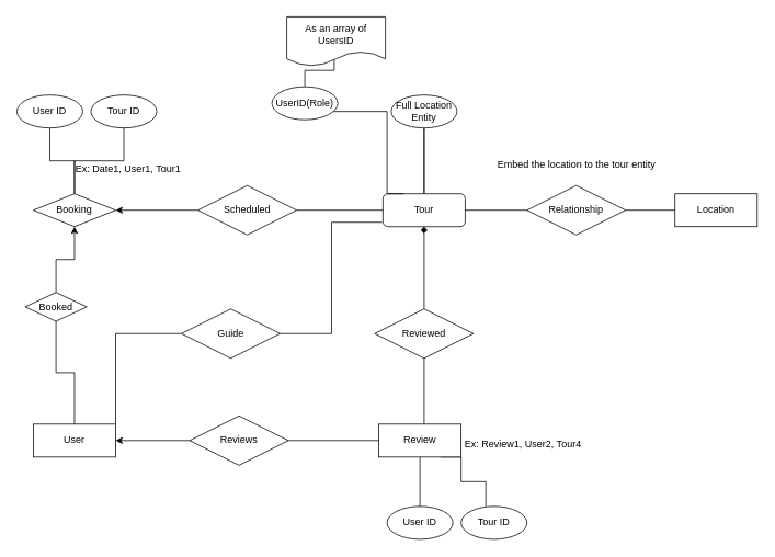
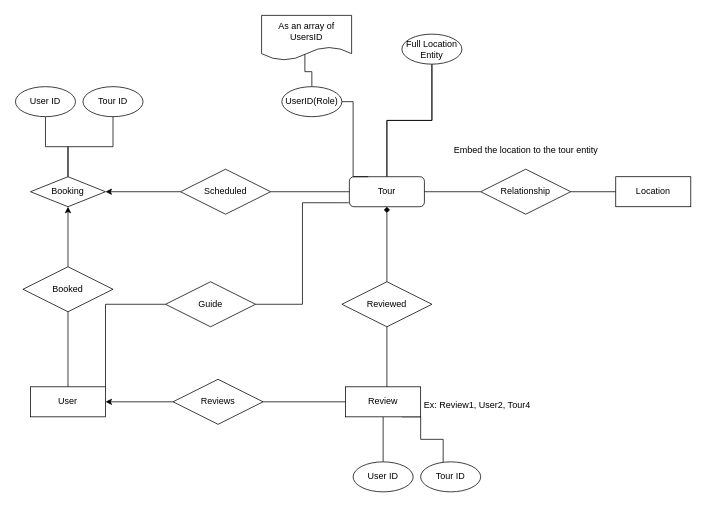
- <mxCell id="40" value="UserID(Role)" style="ellipse;whiteSpace=wrap;html=1;" vertex="1" parent="1"><mxGeometry x="330" y="105" width="80" height="40" as="geometry" /></mxCell>
+ <mxCell id="40" value="UserID(Role)" style="ellipse;whiteSpace=wrap;html=1;" vertex="1" parent="1"><mxGeometry x="375" y="115" width="80" height="40" as="geometry" /></mxCell>
- <mxCell id="33" value="Full Location Entity" style="ellipse;whiteSpace=wrap;html=1;" vertex="1" parent="1"><mxGeometry x="475" y="115" width="80" height="40" as="geometry" /></mxCell>
+ <mxCell id="33" value="Full Location Entity" style="ellipse;whiteSpace=wrap;html=1;" vertex="1" parent="1"><mxGeometry x="535" y="45" width="80" height="40" as="geometry" /></mxCell>
- <mxCell id="29" value="Ex: Date1, User1, Tour1" style="text;html=1;align=center;verticalAlign=middle;resizable=0;points=[];autosize=1;strokeColor=none;fillColor=none;" vertex="1" parent="1"><mxGeometry x="80" y="190" width="150" height="30" as="geometry" /></mxCell>
- <mxCell id="23" value="Booked" style="shape=rhombus;perimeter=rhombusPerimeter;whiteSpace=wrap;html=1;align=center;" vertex="1" parent="1"><mxGeometry x="30" y="355" width="75" height="35" as="geometry" /></mxCell>
+ <mxCell id="23" value="Booked" style="shape=rhombus;perimeter=rhombusPerimeter;whiteSpace=wrap;html=1;align=center;" vertex="1" parent="1"><mxGeometry x="30" y="355" width="120" height="60" as="geometry" /></mxCell>
